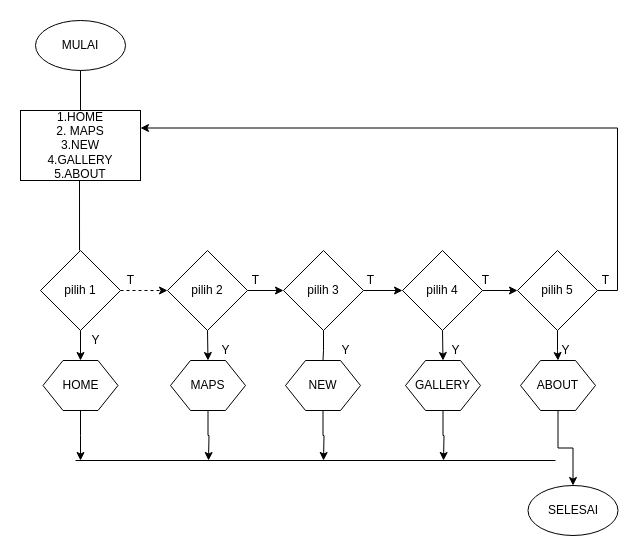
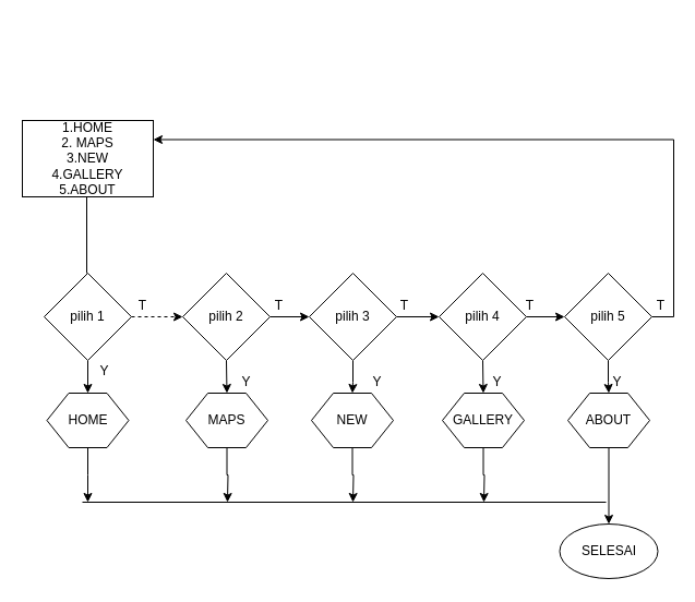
- <mxCell id="2" value="MULAI" style="ellipse;whiteSpace=wrap;html=1;" vertex="1" parent="1"><mxGeometry x="35" y="20" width="90" height="50" as="geometry" /></mxCell>
- <mxCell id="16" value="" style="endArrow=none;html=1;entryX=0.5;entryY=1;entryDx=0;entryDy=0;exitX=0.5;exitY=0;exitDx=0;exitDy=0;" edge="1" parent="1" source="3" target="2"><mxGeometry width="50" height="50" relative="1" as="geometry"><mxPoint x="225" y="170" as="sourcePoint" /><mxPoint x="275" y="120" as="targetPoint" /></mxGeometry></mxCell>
- <mxCell id="11" style="edgeStyle=orthogonalEdgeStyle;rounded=0;orthogonalLoop=1;jettySize=auto;html=1;exitX=0.5;exitY=1;exitDx=0;exitDy=0;endArrow=none;" edge="1" parent="1" source="12" target="23"><mxGeometry relative="1" as="geometry" /></mxCell>
+ <mxCell id="11" style="edgeStyle=orthogonalEdgeStyle;rounded=0;orthogonalLoop=1;jettySize=auto;html=1;exitX=0.5;exitY=1;exitDx=0;exitDy=0;" edge="1" parent="1" source="12" target="23"><mxGeometry relative="1" as="geometry" /></mxCell>
- <mxCell id="31" value="SELESAI" style="ellipse;whiteSpace=wrap;html=1;" vertex="1" parent="1"><mxGeometry x="527.5" y="485" width="90" height="50" as="geometry" /></mxCell>
+ <mxCell id="31" value="SELESAI" style="ellipse;whiteSpace=wrap;html=1;" vertex="1" parent="1"><mxGeometry x="512.5" y="480" width="90" height="50" as="geometry" /></mxCell>
